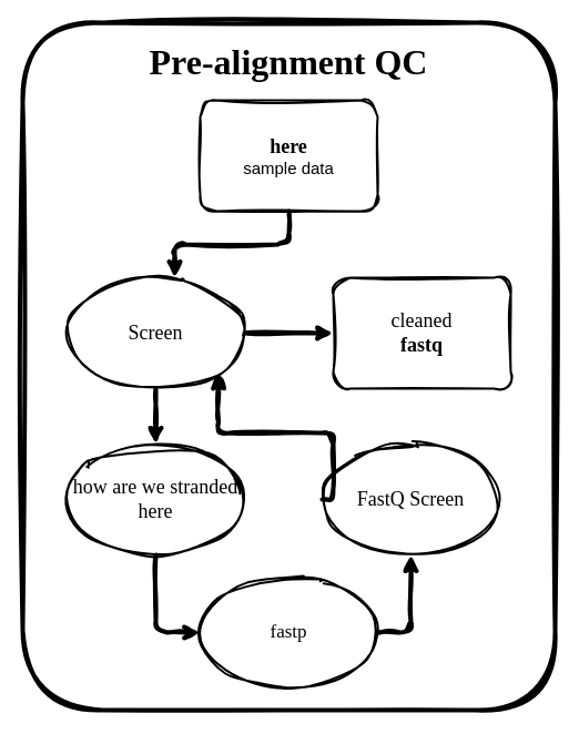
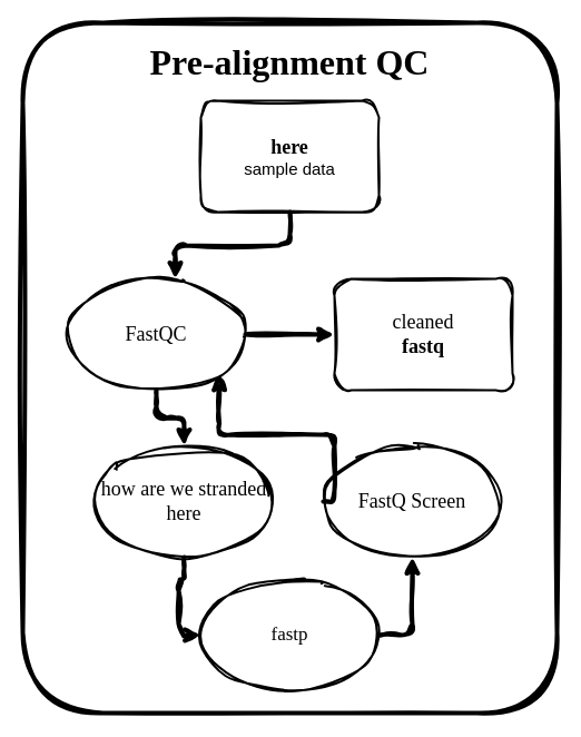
- <mxCell id="6" value="&lt;h2&gt;&lt;font data-font-src=&quot;https://fonts.googleapis.com/css?family=hack&quot; face=&quot;hack&quot;&gt;&lt;span style=&quot;font-weight: normal;&quot;&gt;Screen&lt;/span&gt;&lt;/font&gt;&lt;/h2&gt;" style="ellipse;whiteSpace=wrap;html=1;rounded=1;sketch=1;hachureGap=4;jiggle=2;curveFitting=1;fontFamily=Architects Daughter;fontSource=https%3A%2F%2Ffonts.googleapis.com%2Fcss%3Ffamily%3DArchitects%2BDaughter;strokeWidth=2;fillColor=none;" parent="1" vertex="1"><mxGeometry x="60" y="250" width="160" height="100" as="geometry" /></mxCell>
+ <mxCell id="6" value="&lt;h2&gt;&lt;font data-font-src=&quot;https://fonts.googleapis.com/css?family=hack&quot; face=&quot;hack&quot;&gt;&lt;span style=&quot;font-weight: normal;&quot;&gt;FastQC&lt;/span&gt;&lt;/font&gt;&lt;/h2&gt;" style="ellipse;whiteSpace=wrap;html=1;rounded=1;sketch=1;hachureGap=4;jiggle=2;curveFitting=1;fontFamily=Architects Daughter;fontSource=https%3A%2F%2Ffonts.googleapis.com%2Fcss%3Ffamily%3DArchitects%2BDaughter;strokeWidth=2;fillColor=none;" parent="1" vertex="1"><mxGeometry x="60" y="250" width="160" height="100" as="geometry" /></mxCell>
- <mxCell id="13" value="&lt;font data-font-src=&quot;https://fonts.googleapis.com/css?family=hack&quot; style=&quot;font-size: 18px;&quot; face=&quot;hack&quot;&gt;how are we stranded here&lt;/font&gt;" style="ellipse;whiteSpace=wrap;html=1;rounded=1;sketch=1;hachureGap=4;jiggle=2;curveFitting=1;fontFamily=Architects Daughter;fontSource=https%3A%2F%2Ffonts.googleapis.com%2Fcss%3Ffamily%3DArchitects%2BDaughter;fillColor=none;strokeWidth=2;" parent="1" vertex="1"><mxGeometry x="60" y="400" width="160" height="100" as="geometry" /></mxCell>
+ <mxCell id="13" value="&lt;font data-font-src=&quot;https://fonts.googleapis.com/css?family=hack&quot; style=&quot;font-size: 18px;&quot; face=&quot;hack&quot;&gt;how are we stranded here&lt;/font&gt;" style="ellipse;whiteSpace=wrap;html=1;rounded=1;sketch=1;hachureGap=4;jiggle=2;curveFitting=1;fontFamily=Architects Daughter;fontSource=https%3A%2F%2Ffonts.googleapis.com%2Fcss%3Ffamily%3DArchitects%2BDaughter;fillColor=none;strokeWidth=2;" parent="1" vertex="1"><mxGeometry x="85" y="400" width="160" height="100" as="geometry" /></mxCell>
